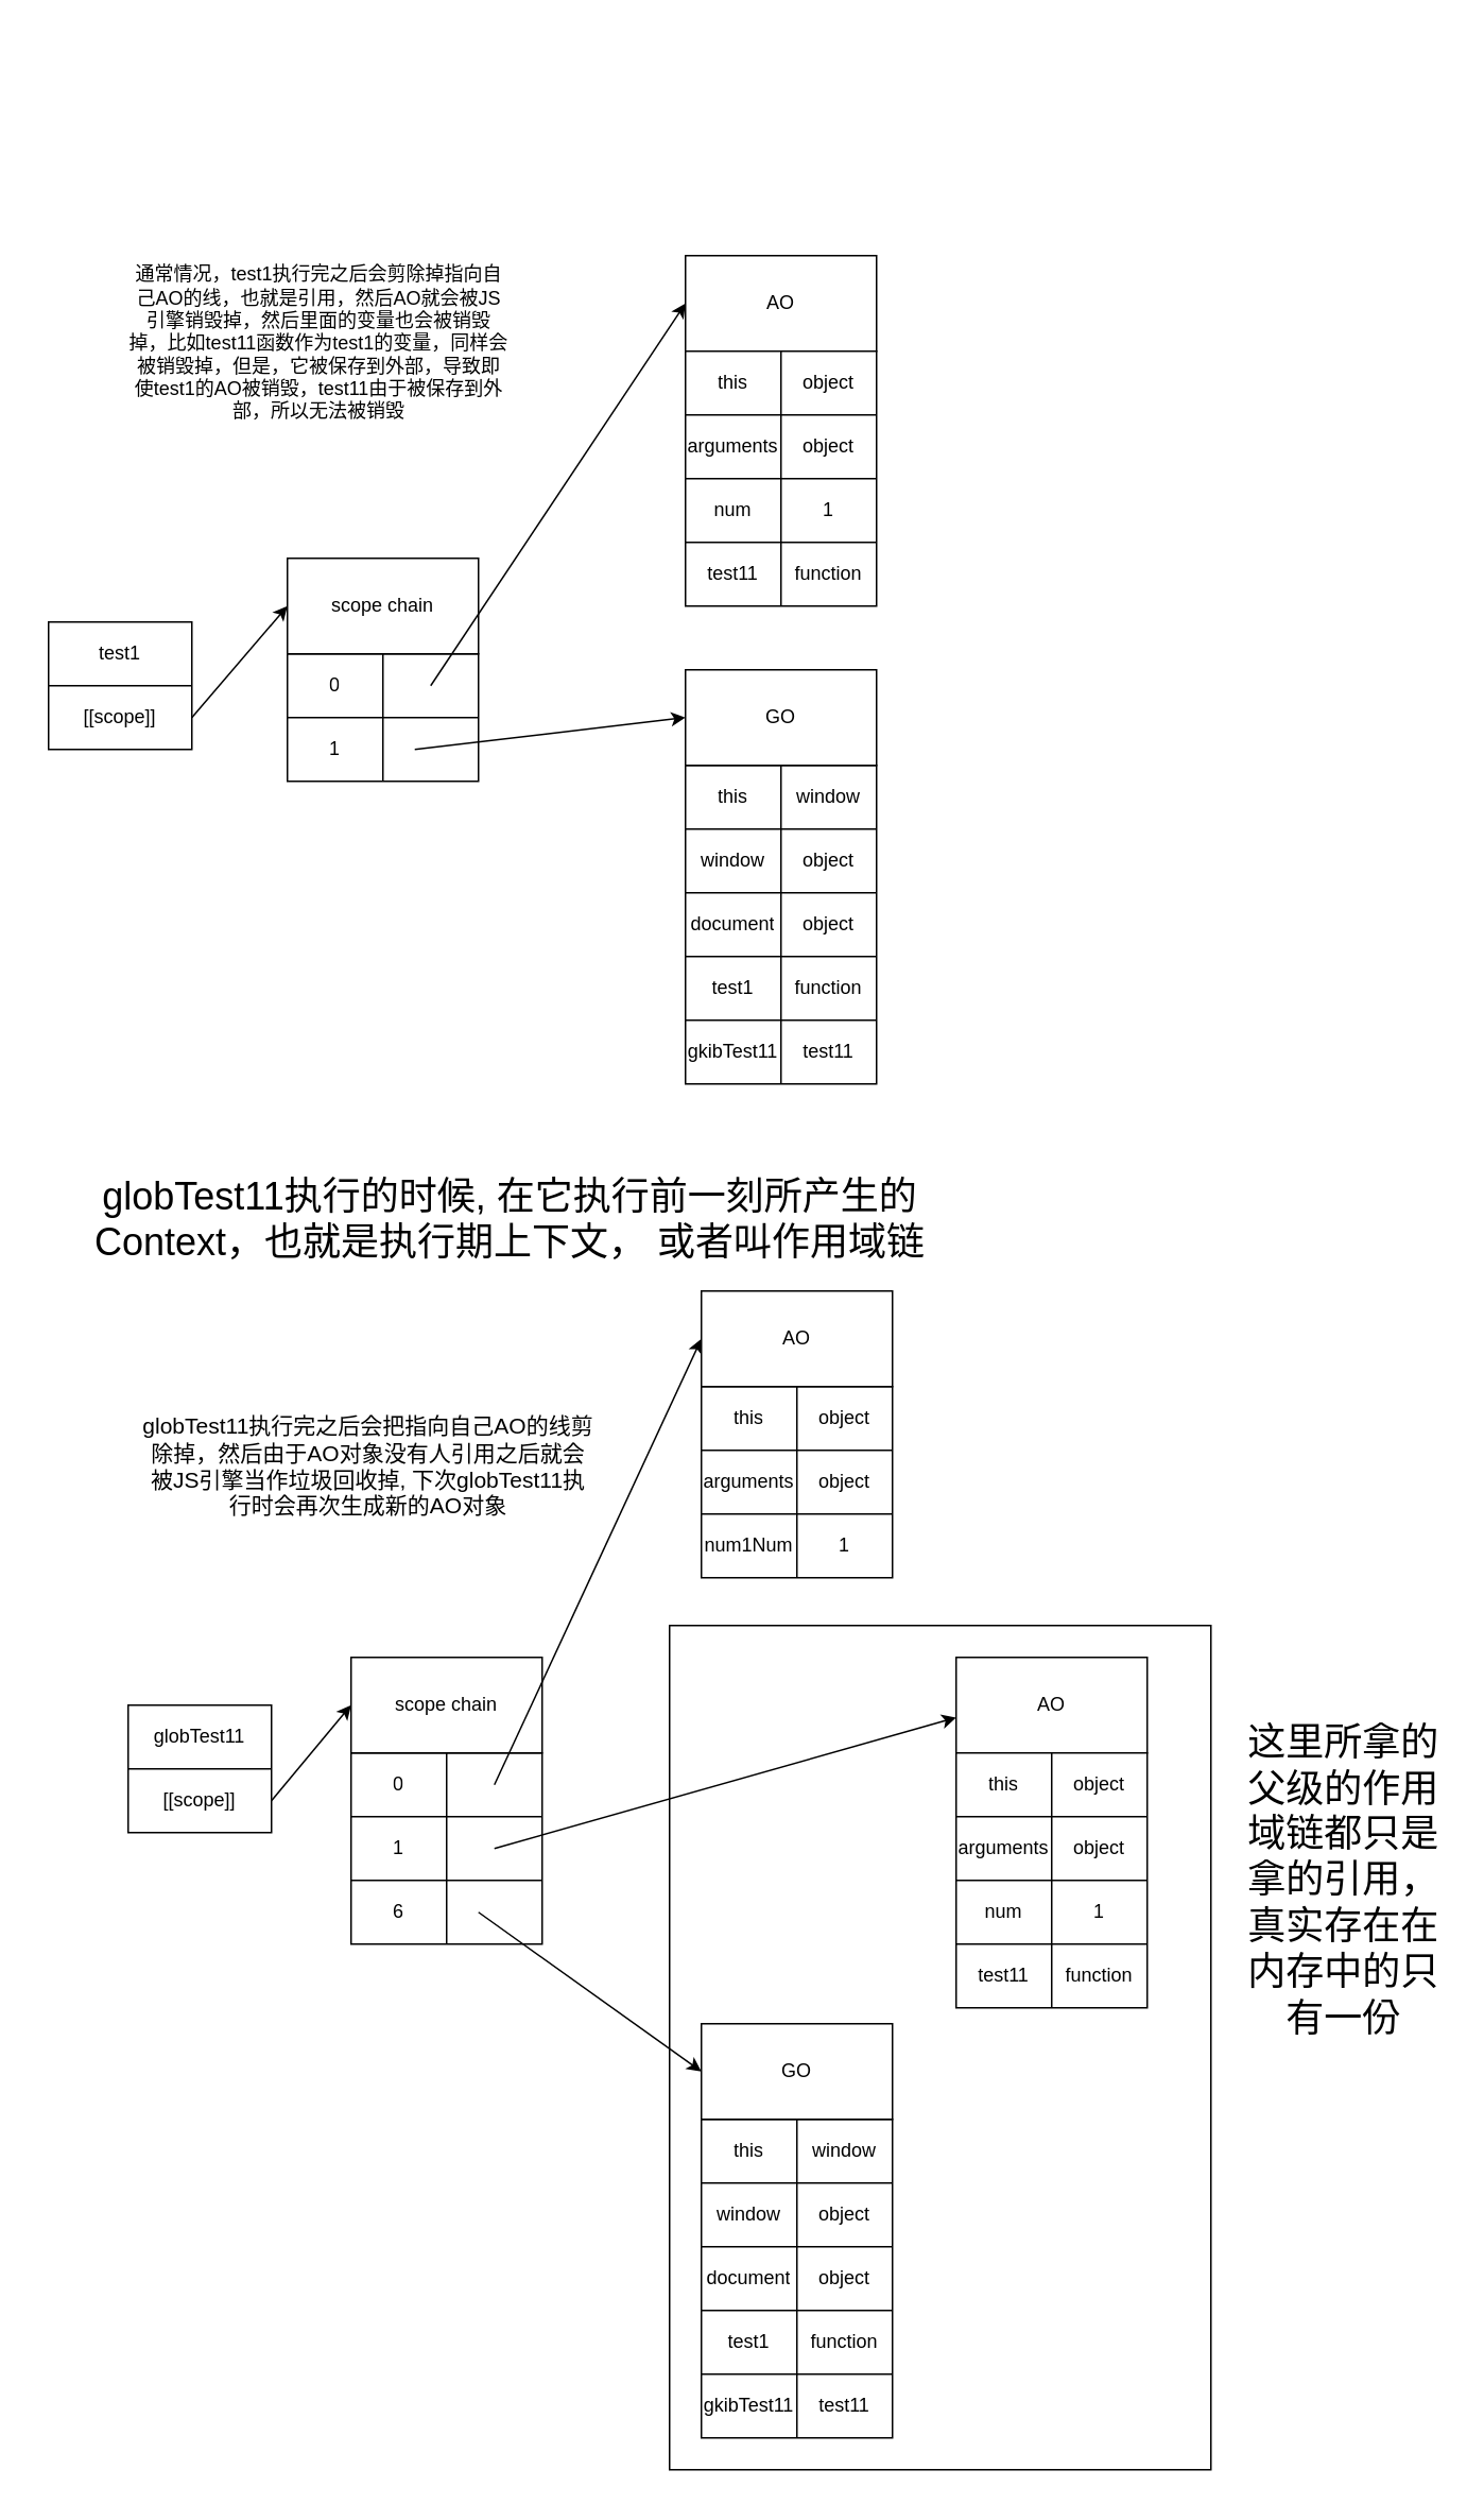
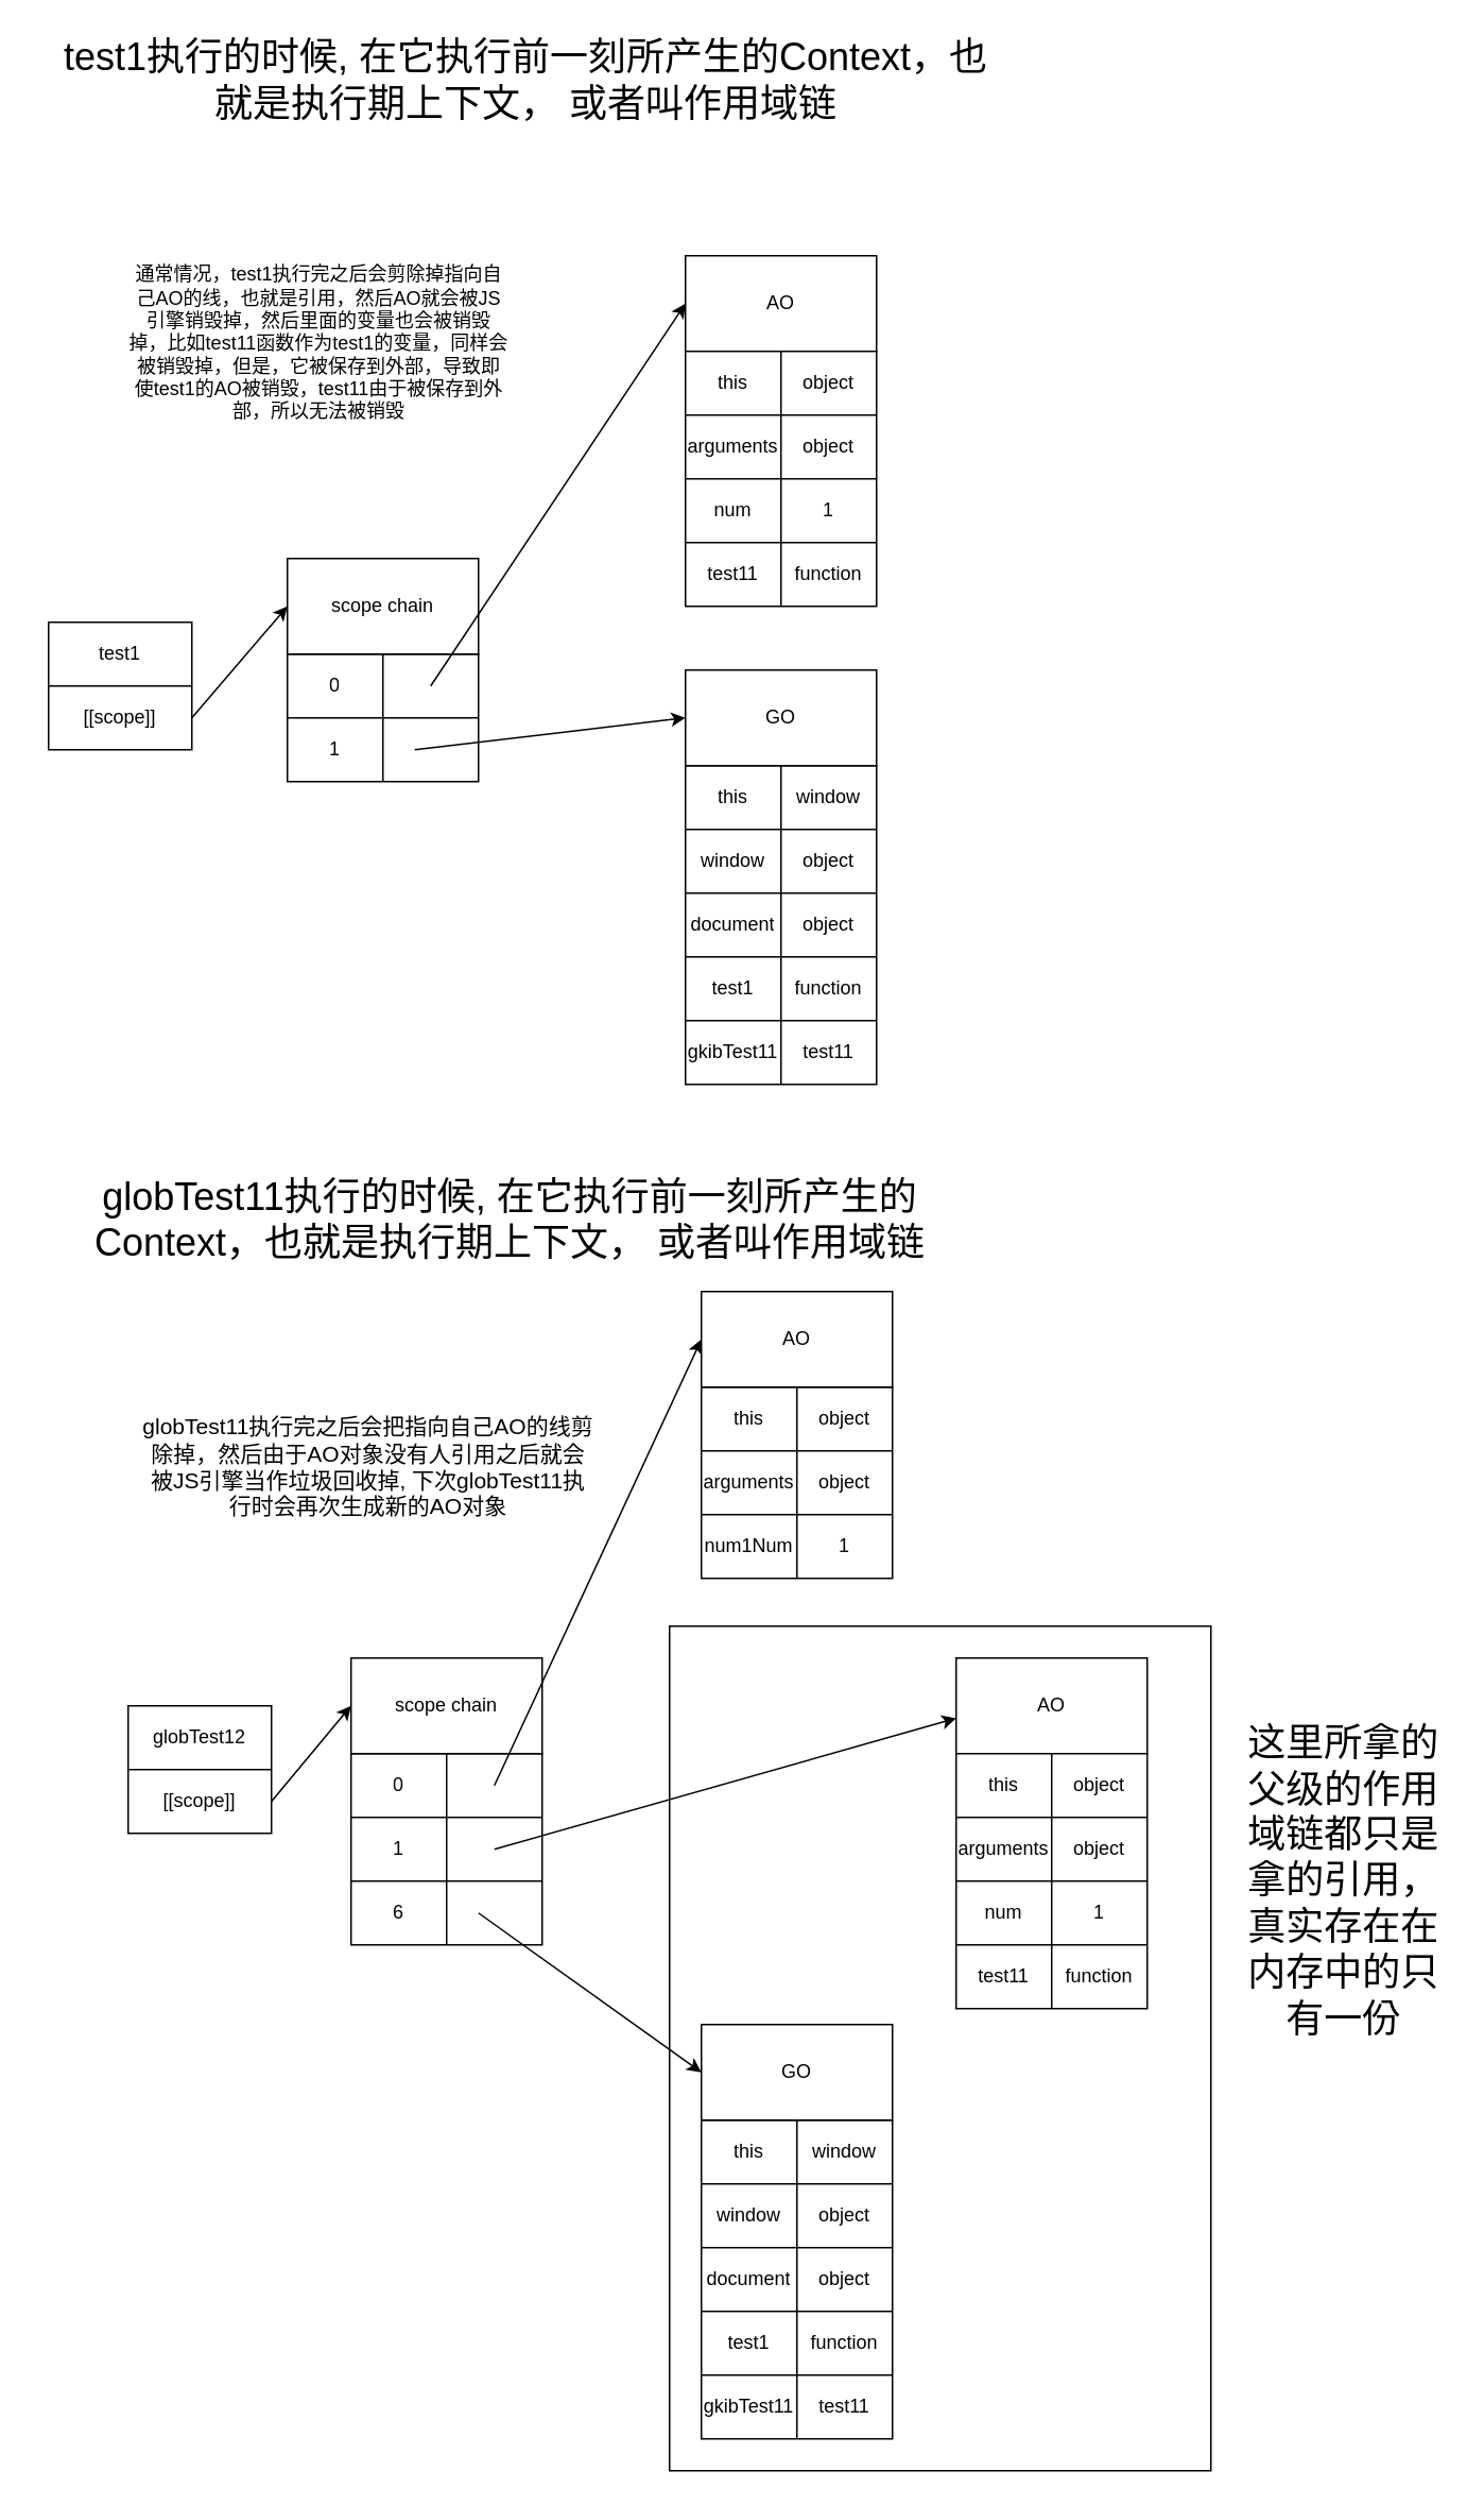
+ <mxCell id="63" value="&lt;font style=&quot;font-size: 24px&quot;&gt;test1执行的时候, 在它执行前一刻所产生的Context，也就是执行期上下文， 或者叫作用域链&lt;/font&gt;" style="text;html=1;strokeColor=none;fillColor=none;align=center;verticalAlign=middle;whiteSpace=wrap;rounded=0;" vertex="1" parent="1"><mxGeometry x="30" y="20" width="600" height="60" as="geometry" /></mxCell>
- <mxCell id="104" value="globTest11" style="shape=partialRectangle;html=1;whiteSpace=wrap;connectable=0;overflow=hidden;fillColor=none;top=0;left=0;bottom=0;right=0;" vertex="1" parent="103"><mxGeometry width="90" height="40" as="geometry" /></mxCell>
+ <mxCell id="104" value="globTest12" style="shape=partialRectangle;html=1;whiteSpace=wrap;connectable=0;overflow=hidden;fillColor=none;top=0;left=0;bottom=0;right=0;" vertex="1" parent="103"><mxGeometry width="90" height="40" as="geometry" /></mxCell>
